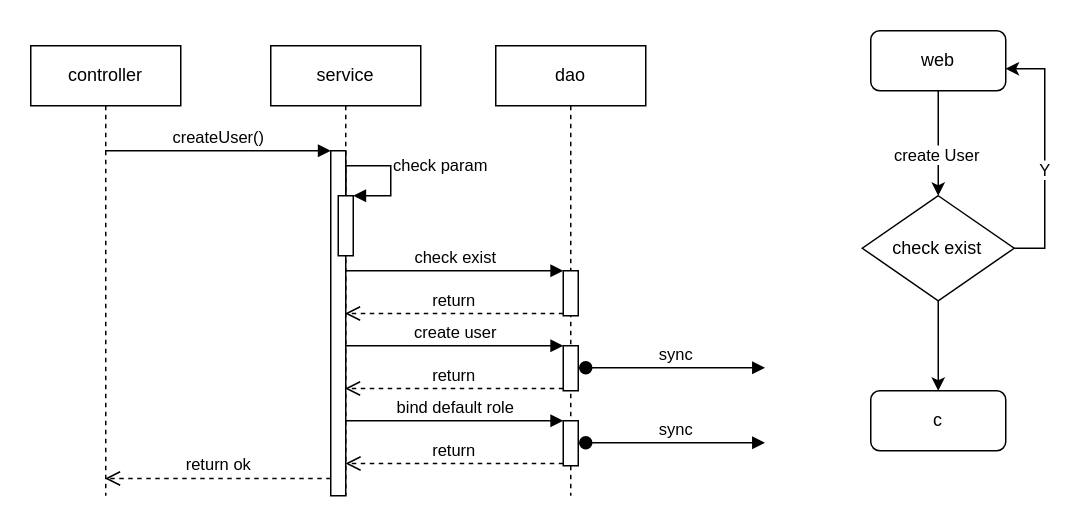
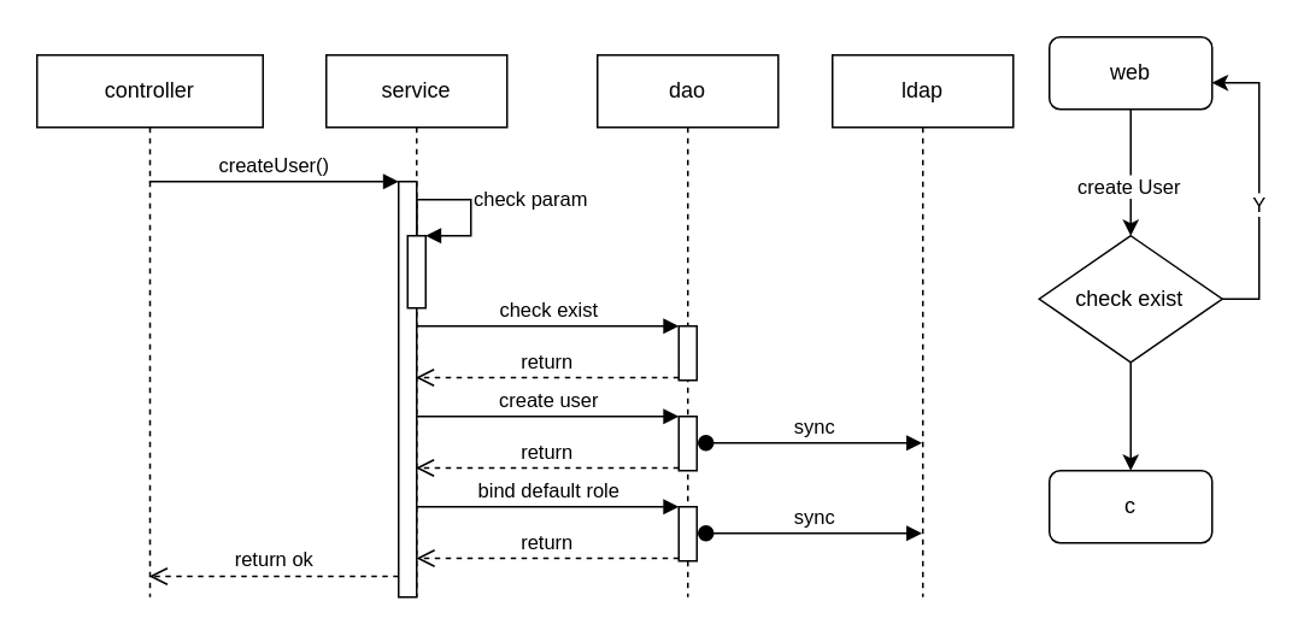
- <mxCell id="2" value="controller" style="shape=umlLifeline;perimeter=lifelinePerimeter;whiteSpace=wrap;html=1;container=1;collapsible=0;recursiveResize=0;outlineConnect=0;" vertex="1" parent="1"><mxGeometry x="20" y="30" width="100" height="300" as="geometry" /></mxCell>
+ <mxCell id="2" value="controller" style="shape=umlLifeline;perimeter=lifelinePerimeter;whiteSpace=wrap;html=1;container=1;collapsible=0;recursiveResize=0;outlineConnect=0;" vertex="1" parent="1"><mxGeometry x="20" y="30" width="125" height="300" as="geometry" /></mxCell>
+ <mxCell id="27" value="ldap" style="shape=umlLifeline;perimeter=lifelinePerimeter;whiteSpace=wrap;html=1;container=1;collapsible=0;recursiveResize=0;outlineConnect=0;" vertex="1" parent="1"><mxGeometry x="460" y="30" width="100" height="300" as="geometry" /></mxCell>
